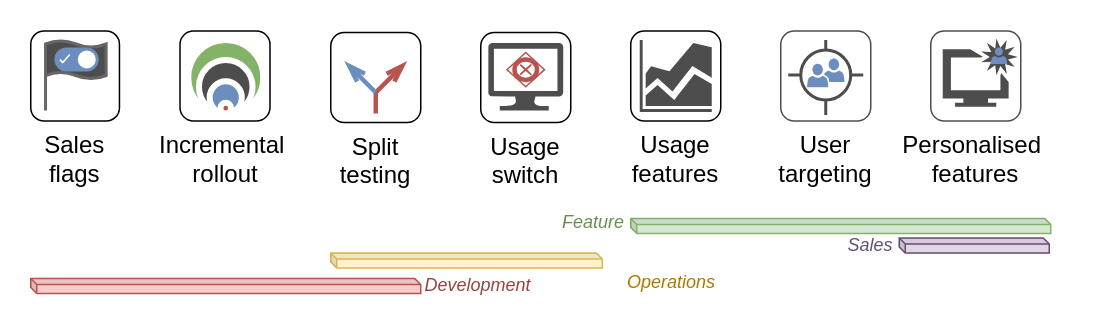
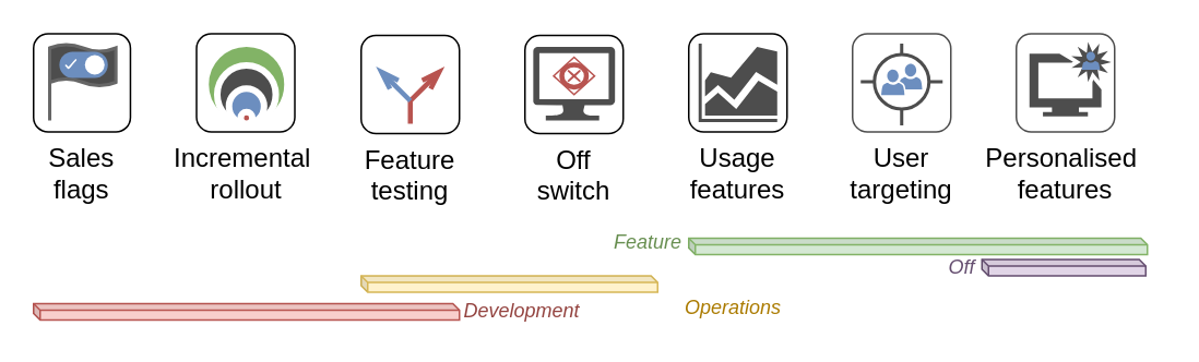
- <mxCell id="11" value="Split testing" style="rounded=1;whiteSpace=wrap;html=1;fontSize=16;labelPosition=center;verticalLabelPosition=bottom;align=center;verticalAlign=top;fillColor=none;" parent="10" vertex="1"><mxGeometry y="1" width="60" height="60" as="geometry" /></mxCell>
+ <mxCell id="11" value="Feature testing" style="rounded=1;whiteSpace=wrap;html=1;fontSize=16;labelPosition=center;verticalLabelPosition=bottom;align=center;verticalAlign=top;fillColor=none;" parent="10" vertex="1"><mxGeometry y="1" width="60" height="60" as="geometry" /></mxCell>
- <mxCell id="32" value="Usage switch" style="rounded=1;whiteSpace=wrap;html=1;fontSize=16;labelPosition=center;verticalLabelPosition=bottom;align=center;verticalAlign=top;fillColor=none;" parent="1" vertex="1"><mxGeometry x="320" y="21" width="60" height="60" as="geometry" /></mxCell>
+ <mxCell id="32" value="Off switch" style="rounded=1;whiteSpace=wrap;html=1;fontSize=16;labelPosition=center;verticalLabelPosition=bottom;align=center;verticalAlign=top;fillColor=none;" parent="1" vertex="1"><mxGeometry x="320" y="21" width="60" height="60" as="geometry" /></mxCell>
- <mxCell id="40" value="Sales" style="text;html=1;strokeColor=none;fillColor=none;align=right;verticalAlign=middle;whiteSpace=wrap;rounded=0;fontSize=12;fontStyle=2;fontColor=#654E70;" parent="1" vertex="1"><mxGeometry x="537" y="154.5" width="60" height="17" as="geometry" /></mxCell>
+ <mxCell id="40" value="Off" style="text;html=1;strokeColor=none;fillColor=none;align=right;verticalAlign=middle;whiteSpace=wrap;rounded=0;fontSize=12;fontStyle=2;fontColor=#654E70;" parent="1" vertex="1"><mxGeometry x="537" y="154.5" width="60" height="17" as="geometry" /></mxCell>
